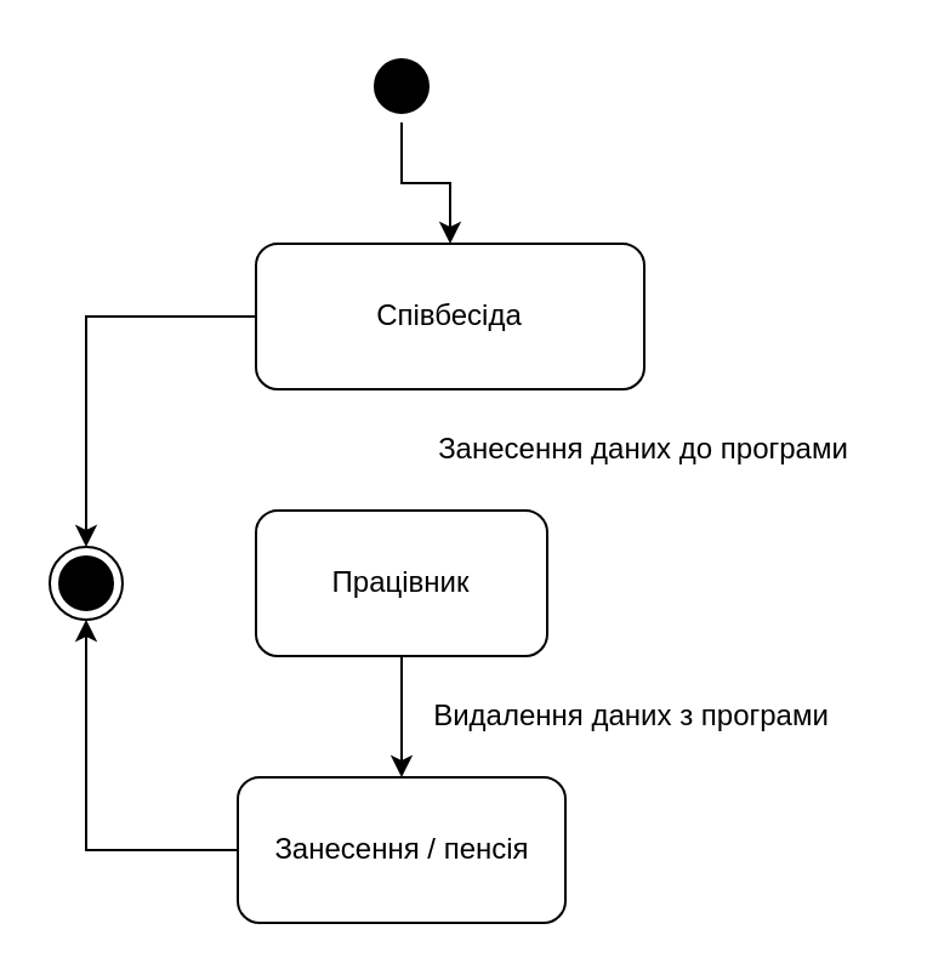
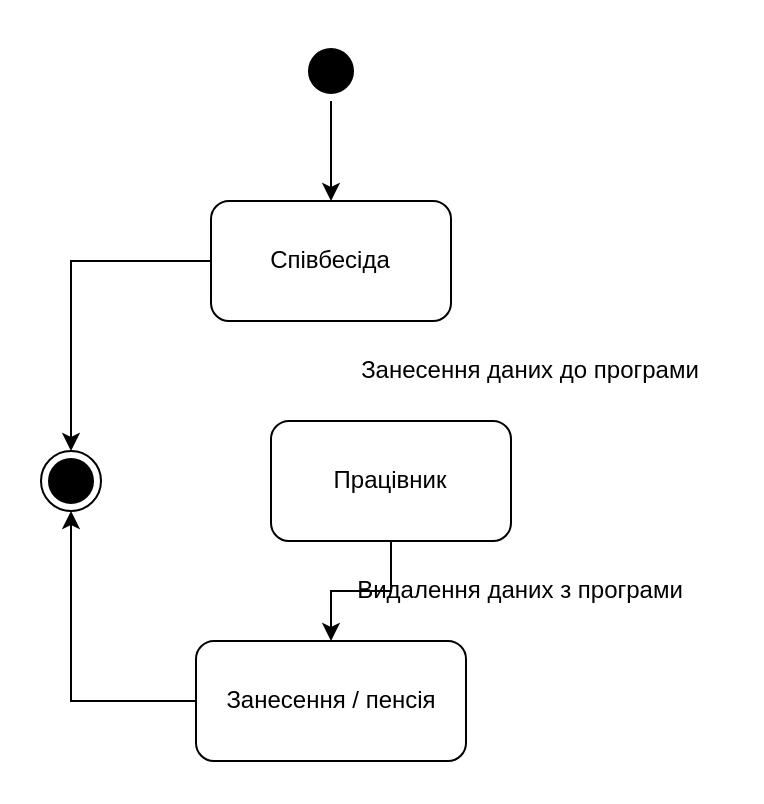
- <mxCell id="6" value="Співбесіда" style="rounded=1;whiteSpace=wrap;html=1;" vertex="1" parent="1"><mxGeometry x="105" y="100" width="160" height="60" as="geometry" /></mxCell>
+ <mxCell id="6" value="Співбесіда" style="rounded=1;whiteSpace=wrap;html=1;" vertex="1" parent="1"><mxGeometry x="105" y="100" width="120" height="60" as="geometry" /></mxCell>
- <mxCell id="8" value="Працівник" style="rounded=1;whiteSpace=wrap;html=1;" vertex="1" parent="1"><mxGeometry x="105" y="210" width="120" height="60" as="geometry" /></mxCell>
+ <mxCell id="8" value="Працівник" style="rounded=1;whiteSpace=wrap;html=1;" vertex="1" parent="1"><mxGeometry x="135" y="210" width="120" height="60" as="geometry" /></mxCell>
